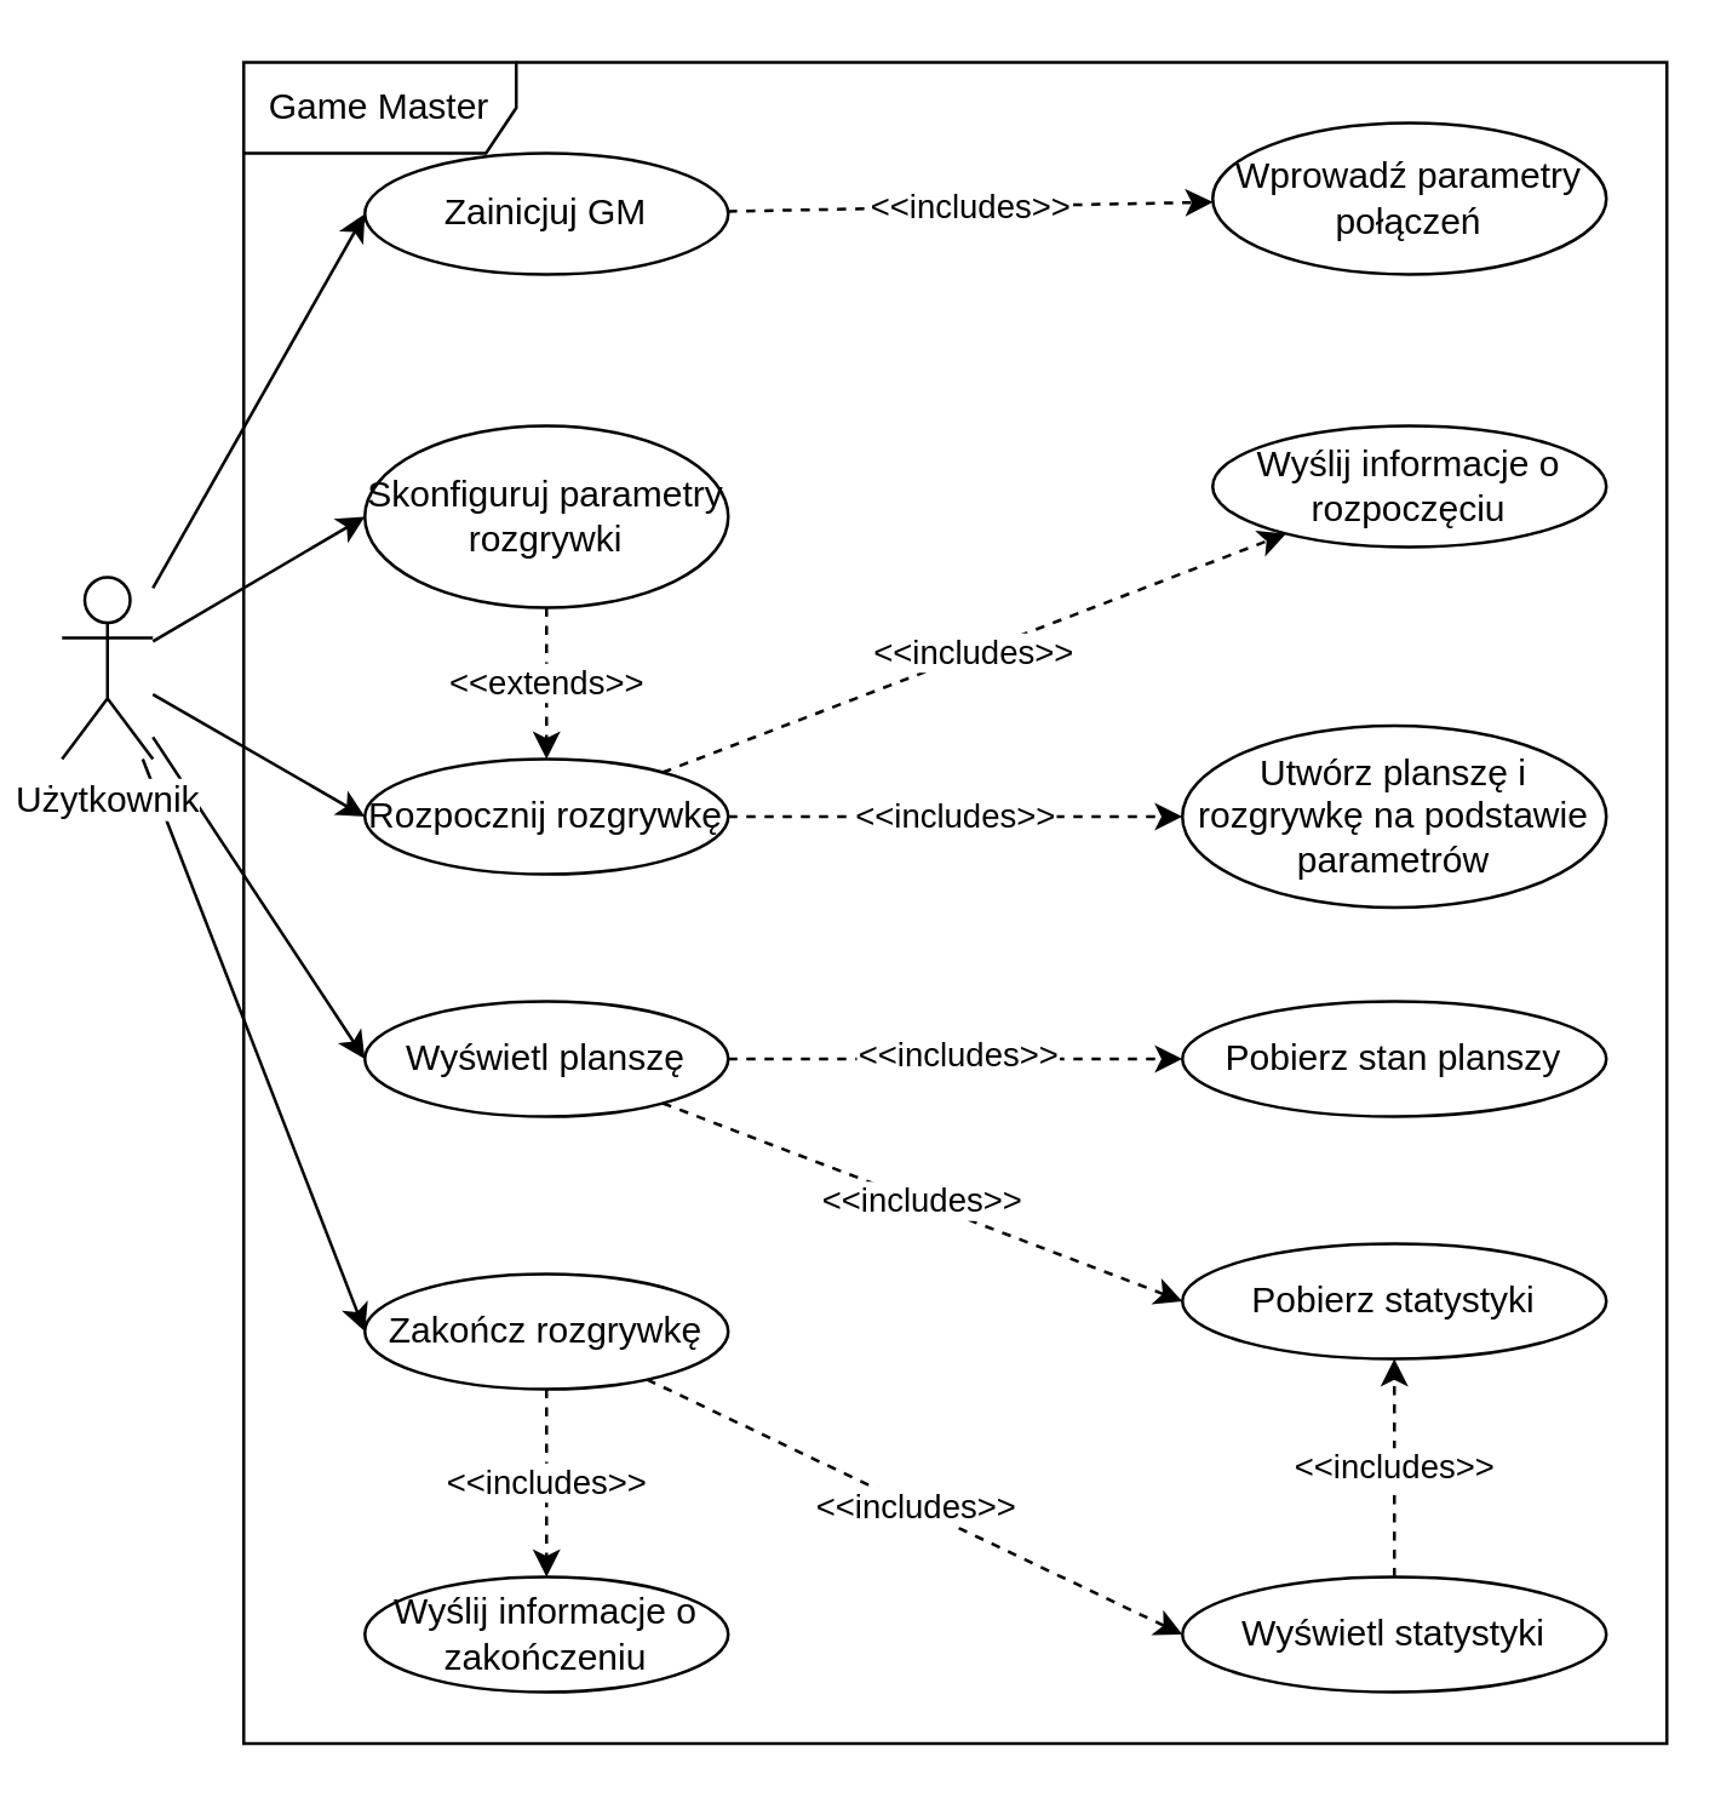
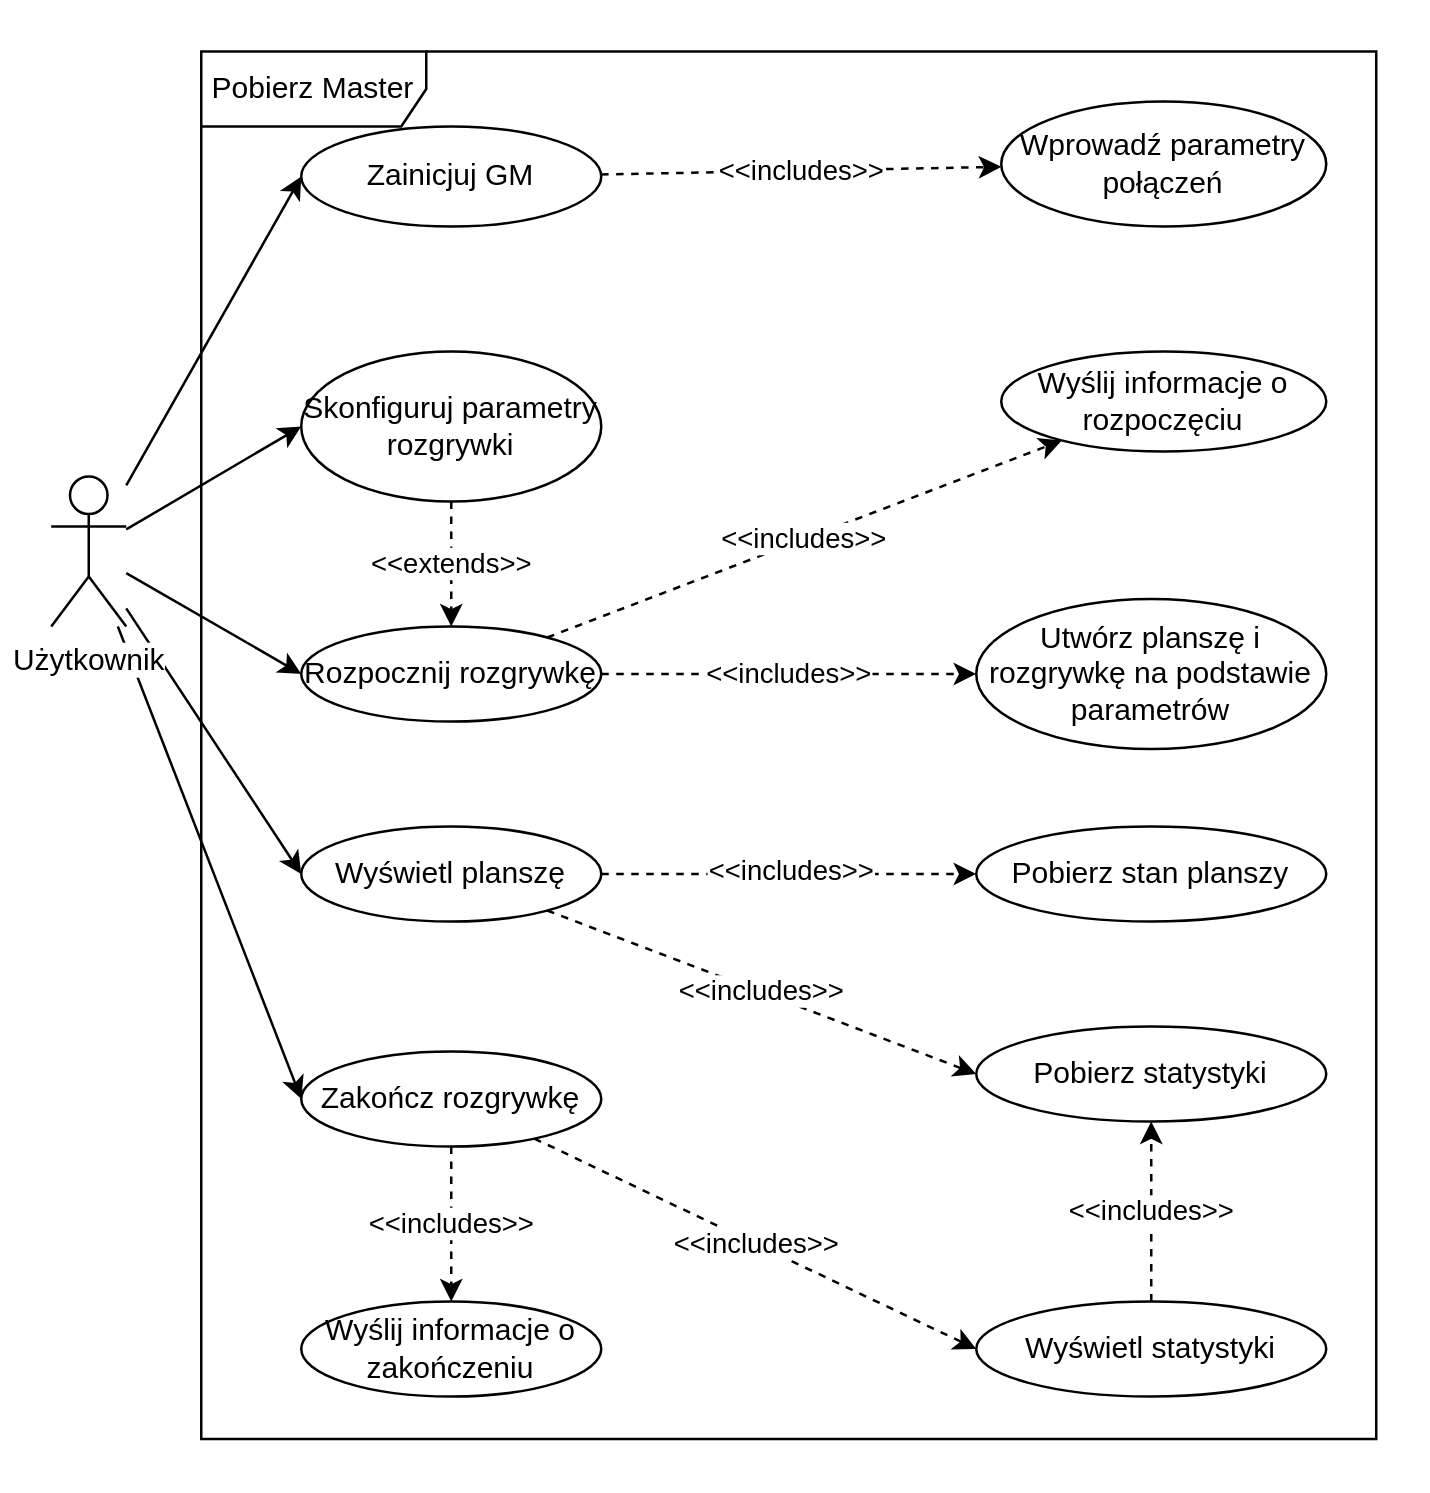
- <mxCell id="29" value="Game Master" style="shape=umlFrame;whiteSpace=wrap;html=1;width=90;height=30;" parent="1" vertex="1"><mxGeometry x="80" y="20" width="470" height="555" as="geometry" /></mxCell>
+ <mxCell id="29" value="Pobierz Master" style="shape=umlFrame;whiteSpace=wrap;html=1;width=90;height=30;" parent="1" vertex="1"><mxGeometry x="80" y="20" width="470" height="555" as="geometry" /></mxCell>
